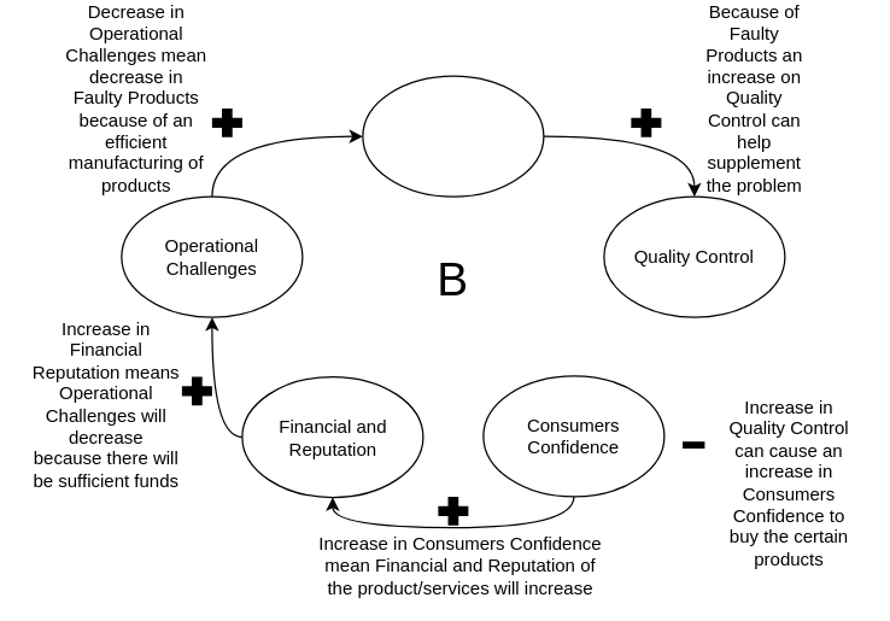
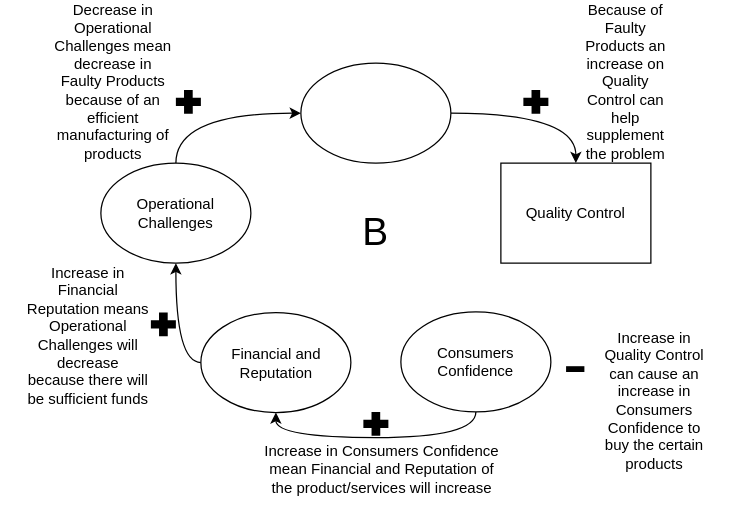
- <mxCell id="8" value="Quality Control" style="ellipse;whiteSpace=wrap;html=1;" vertex="1" parent="1"><mxGeometry x="400" y="100" width="120" height="80" as="geometry" /></mxCell>
+ <mxCell id="8" value="Quality Control" style="whiteSpace=wrap;html=1;rounded=0;" vertex="1" parent="1"><mxGeometry x="400" y="100" width="120" height="80" as="geometry" /></mxCell>
